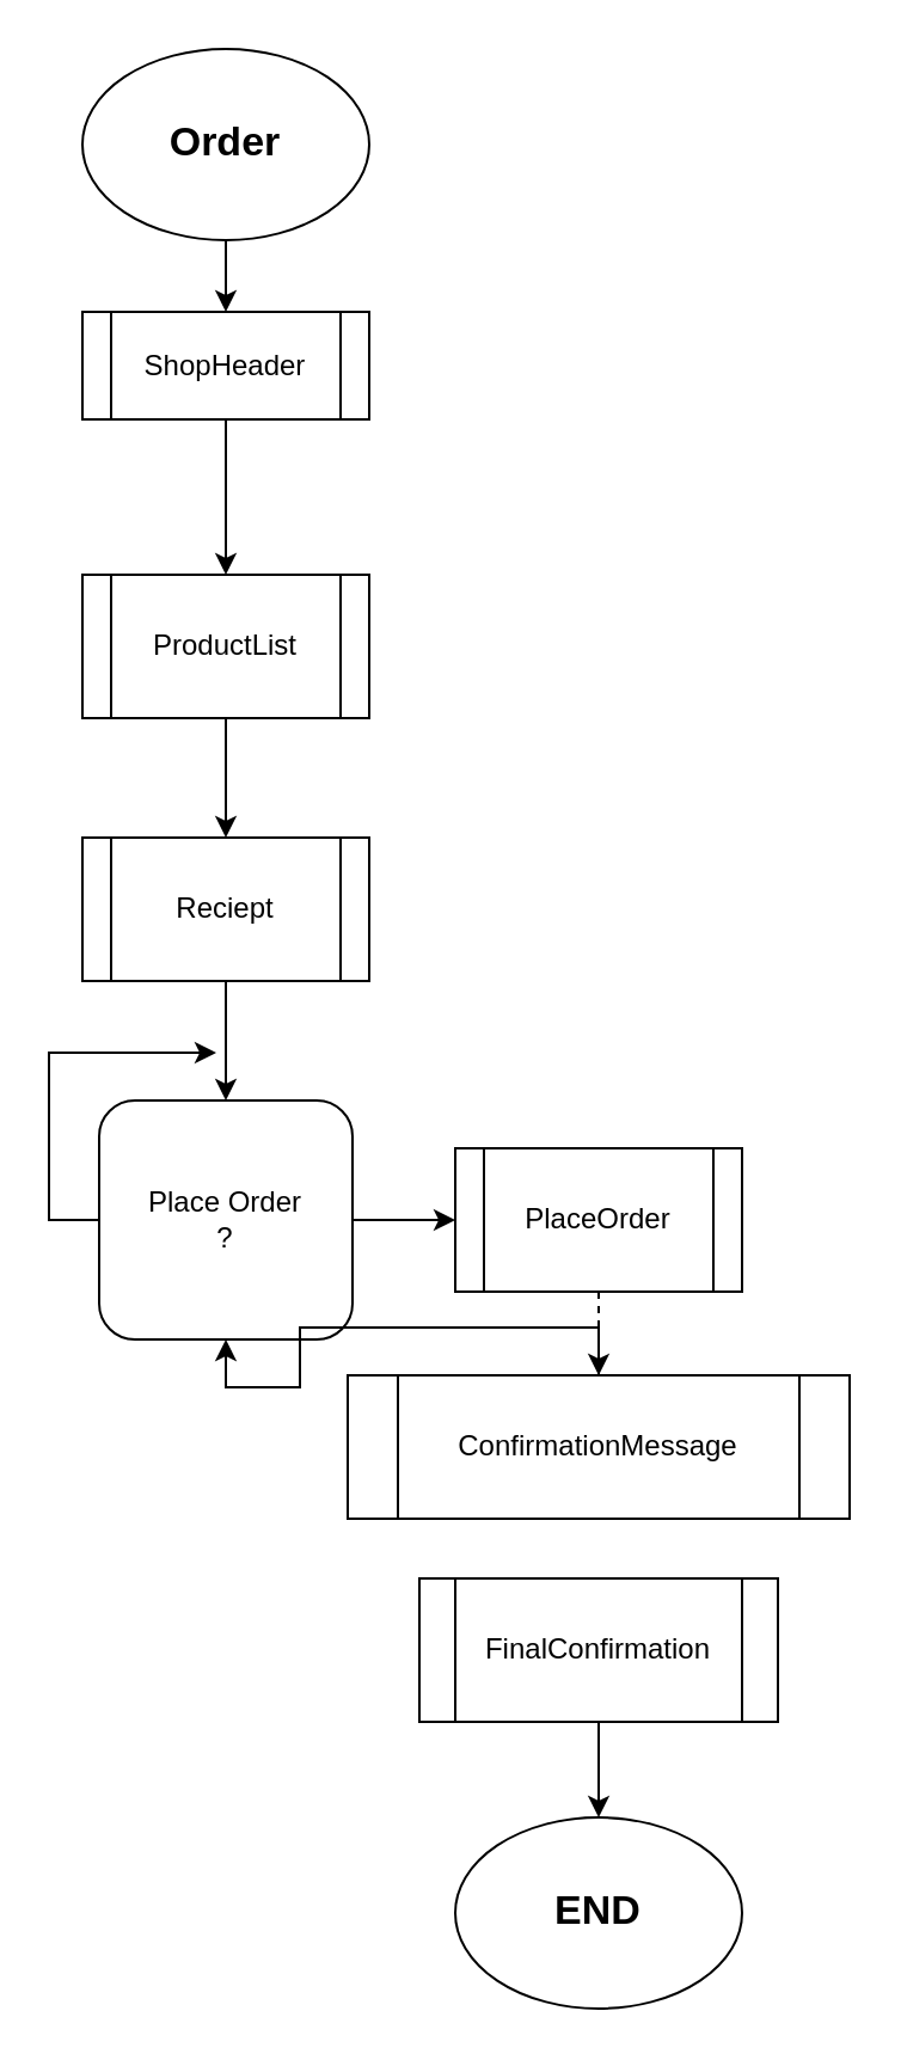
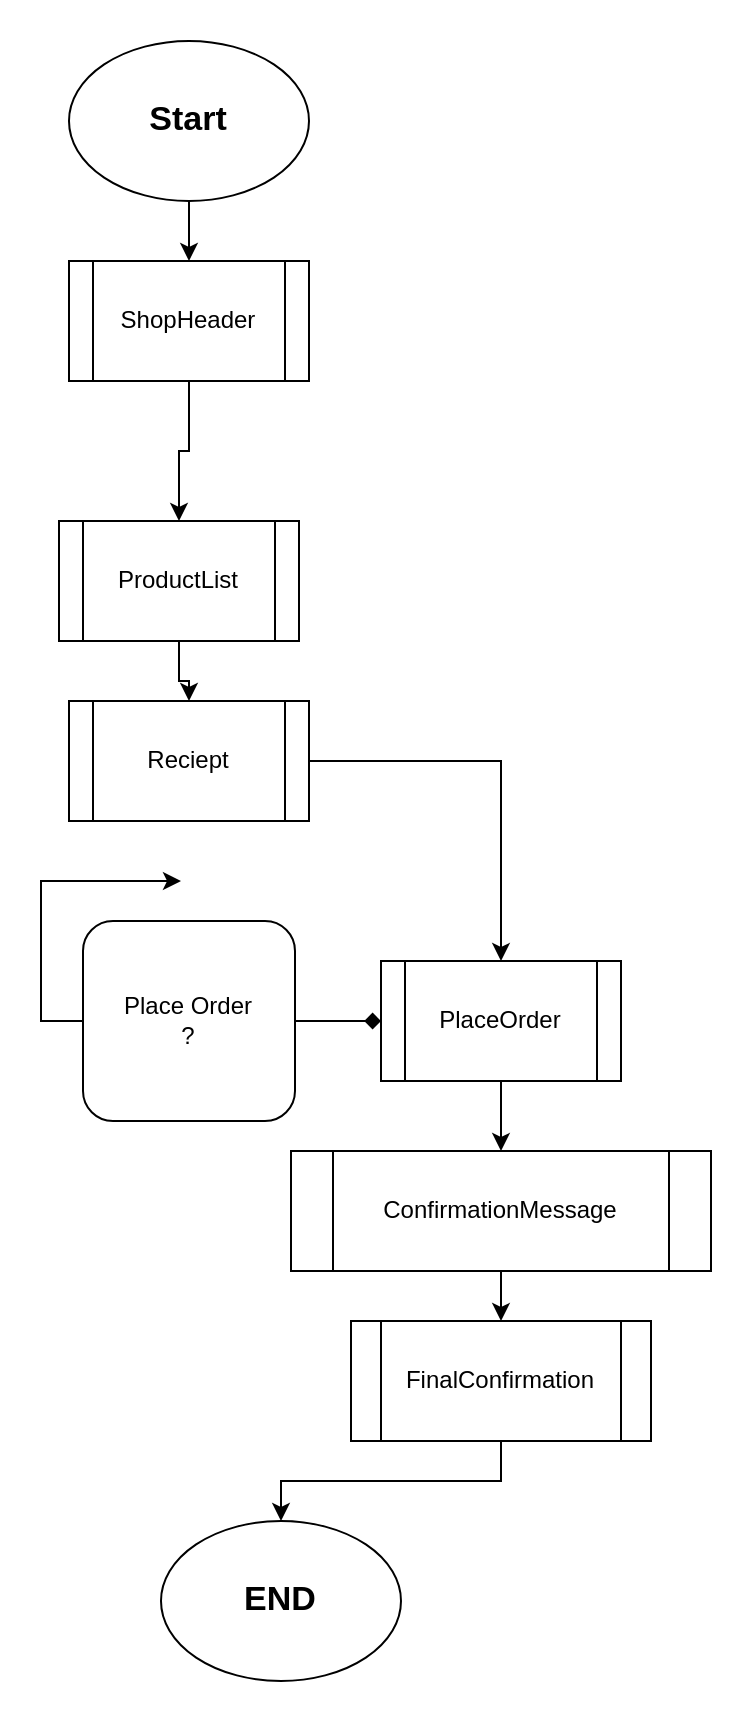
- <mxCell id="3" value="&lt;b&gt;&lt;font style=&quot;font-size: 17px&quot;&gt;Order&lt;/font&gt;&lt;/b&gt;" style="ellipse;whiteSpace=wrap;html=1;" vertex="1" parent="1"><mxGeometry x="34" y="20" width="120" height="80" as="geometry" /></mxCell>
+ <mxCell id="3" value="&lt;b&gt;&lt;font style=&quot;font-size: 17px&quot;&gt;Start&lt;/font&gt;&lt;/b&gt;" style="ellipse;whiteSpace=wrap;html=1;" vertex="1" parent="1"><mxGeometry x="34" y="20" width="120" height="80" as="geometry" /></mxCell>
- <mxCell id="5" value="ShopHeader" style="shape=process;whiteSpace=wrap;html=1;backgroundOutline=1;" vertex="1" parent="1"><mxGeometry x="34" y="130" width="120" height="45" as="geometry" /></mxCell>
+ <mxCell id="5" value="ShopHeader" style="shape=process;whiteSpace=wrap;html=1;backgroundOutline=1;" vertex="1" parent="1"><mxGeometry x="34" y="130" width="120" height="60" as="geometry" /></mxCell>
- <mxCell id="7" value="ProductList" style="shape=process;whiteSpace=wrap;html=1;backgroundOutline=1;" vertex="1" parent="1"><mxGeometry x="34" y="240" width="120" height="60" as="geometry" /></mxCell>
+ <mxCell id="7" value="ProductList" style="shape=process;whiteSpace=wrap;html=1;backgroundOutline=1;" vertex="1" parent="1"><mxGeometry x="29" y="260" width="120" height="60" as="geometry" /></mxCell>
- <mxCell id="8" value="" style="edgeStyle=orthogonalEdgeStyle;rounded=0;orthogonalLoop=1;jettySize=auto;html=1;" edge="1" parent="1" source="9" target="12"><mxGeometry relative="1" as="geometry" /></mxCell>
+ <mxCell id="8" value="" style="edgeStyle=orthogonalEdgeStyle;rounded=0;orthogonalLoop=1;jettySize=auto;html=1;" edge="1" parent="1" source="9" target="14"><mxGeometry relative="1" as="geometry" /></mxCell>
- <mxCell id="10" value="" style="edgeStyle=orthogonalEdgeStyle;rounded=0;orthogonalLoop=1;jettySize=auto;html=1;" edge="1" parent="1" source="12" target="14"><mxGeometry relative="1" as="geometry" /></mxCell>
+ <mxCell id="10" value="" style="edgeStyle=orthogonalEdgeStyle;rounded=0;orthogonalLoop=1;jettySize=auto;html=1;endArrow=diamond;" edge="1" parent="1" source="12" target="14"><mxGeometry relative="1" as="geometry" /></mxCell>
- <mxCell id="13" value="" style="edgeStyle=orthogonalEdgeStyle;rounded=0;orthogonalLoop=1;jettySize=auto;html=1;dashed=1;" edge="1" parent="1" source="14" target="16"><mxGeometry relative="1" as="geometry" /></mxCell>
+ <mxCell id="13" value="" style="edgeStyle=orthogonalEdgeStyle;rounded=0;orthogonalLoop=1;jettySize=auto;html=1;" edge="1" parent="1" source="14" target="16"><mxGeometry relative="1" as="geometry" /></mxCell>
- <mxCell id="15" value="" style="edgeStyle=orthogonalEdgeStyle;rounded=0;orthogonalLoop=1;jettySize=auto;html=1;" edge="1" parent="1" source="16" target="12"><mxGeometry relative="1" as="geometry" /></mxCell>
+ <mxCell id="15" value="" style="edgeStyle=orthogonalEdgeStyle;rounded=0;orthogonalLoop=1;jettySize=auto;html=1;" edge="1" parent="1" source="16" target="18"><mxGeometry relative="1" as="geometry" /></mxCell>
- <mxCell id="19" value="&lt;b&gt;&lt;font style=&quot;font-size: 17px&quot;&gt;END&lt;/font&gt;&lt;/b&gt;" style="ellipse;whiteSpace=wrap;html=1;" vertex="1" parent="1"><mxGeometry x="190" y="760" width="120" height="80" as="geometry" /></mxCell>
+ <mxCell id="19" value="&lt;b&gt;&lt;font style=&quot;font-size: 17px&quot;&gt;END&lt;/font&gt;&lt;/b&gt;" style="ellipse;whiteSpace=wrap;html=1;" vertex="1" parent="1"><mxGeometry x="80" y="760" width="120" height="80" as="geometry" /></mxCell>
